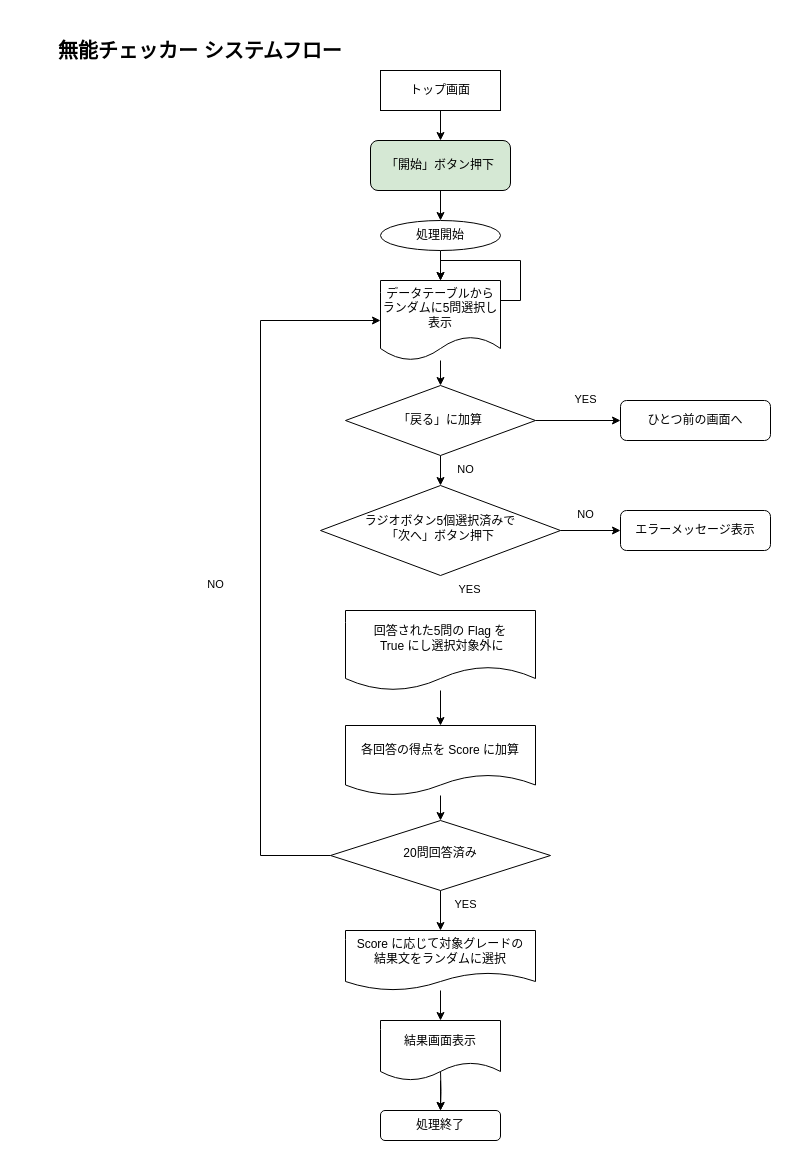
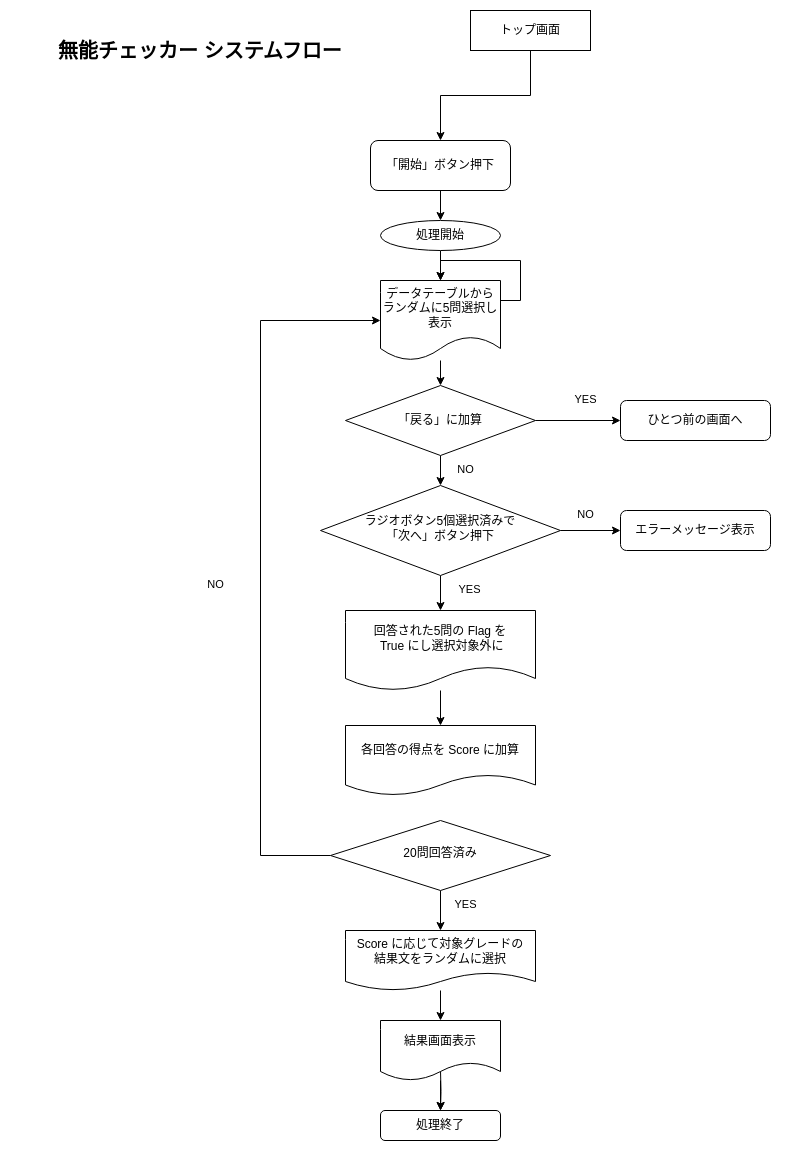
- <mxCell id="12" value="トップ画面" style="rounded=0;whiteSpace=wrap;html=1;" parent="1" vertex="1"><mxGeometry x="380" y="70" width="120" height="40" as="geometry" /></mxCell>
+ <mxCell id="12" value="トップ画面" style="rounded=0;whiteSpace=wrap;html=1;" parent="1" vertex="1"><mxGeometry x="470" y="10" width="120" height="40" as="geometry" /></mxCell>
- <mxCell id="3" value="「開始」ボタン押下" style="rounded=1;whiteSpace=wrap;html=1;fontSize=12;glass=0;strokeWidth=1;shadow=0;fillColor=#d5e8d4;" parent="1" vertex="1"><mxGeometry x="370" y="140" width="140" height="50" as="geometry" /></mxCell>
+ <mxCell id="3" value="「開始」ボタン押下" style="rounded=1;whiteSpace=wrap;html=1;fontSize=12;glass=0;strokeWidth=1;shadow=0;" parent="1" vertex="1"><mxGeometry x="370" y="140" width="140" height="50" as="geometry" /></mxCell>
+ <mxCell id="5" style="edgeStyle=orthogonalEdgeStyle;rounded=0;orthogonalLoop=1;jettySize=auto;html=1;entryX=0.5;entryY=0;entryDx=0;entryDy=0;" parent="1" source="6" target="21" edge="1"><mxGeometry relative="1" as="geometry" /></mxCell>
- <mxCell id="28" style="edgeStyle=orthogonalEdgeStyle;rounded=0;orthogonalLoop=1;jettySize=auto;html=1;" parent="1" source="29" target="24" edge="1"><mxGeometry relative="1" as="geometry" /></mxCell>
